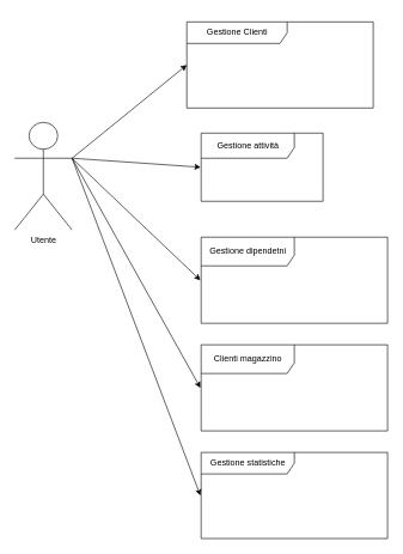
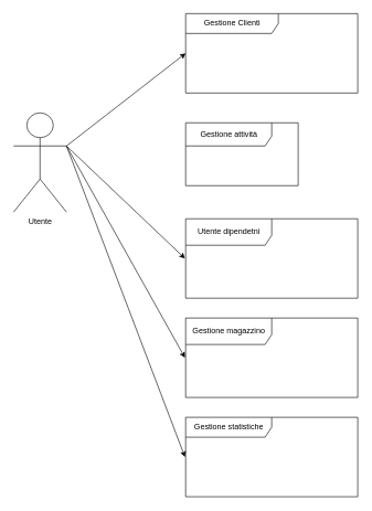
- <mxCell id="3" value="Gestione Clienti" style="shape=umlFrame;tabPosition=left;html=1;boundedLbl=1;labelInHeader=1;width=140;height=30;" parent="1" vertex="1"><mxGeometry x="260" y="30" width="260" height="120" as="geometry" /></mxCell>
+ <mxCell id="3" value="Gestione Clienti" style="shape=umlFrame;tabPosition=left;html=1;boundedLbl=1;labelInHeader=1;width=140;height=30;" parent="1" vertex="1"><mxGeometry x="280" y="20" width="260" height="120" as="geometry" /></mxCell>
- <mxCell id="7" value="" style="endArrow=classic;html=1;exitX=1;exitY=0.333;exitDx=0;exitDy=0;exitPerimeter=0;entryX=-0.004;entryY=0.5;entryDx=0;entryDy=0;entryPerimeter=0;" parent="1" source="2" target="4" edge="1"><mxGeometry width="50" height="50" relative="1" as="geometry"><mxPoint x="110" y="270" as="sourcePoint" /><mxPoint x="160" y="220" as="targetPoint" /></mxGeometry></mxCell>
- <mxCell id="5" value="Gestione dipendetni" style="shape=umlFrame;tabPosition=left;html=1;boundedLbl=1;labelInHeader=1;width=130;height=40;" parent="1" vertex="1"><mxGeometry x="280" y="330" width="260" height="120" as="geometry" /></mxCell>
+ <mxCell id="5" value="Utente dipendetni" style="shape=umlFrame;tabPosition=left;html=1;boundedLbl=1;labelInHeader=1;width=130;height=40;" parent="1" vertex="1"><mxGeometry x="280" y="330" width="260" height="120" as="geometry" /></mxCell>
- <mxCell id="8" value="Clienti magazzino" style="shape=umlFrame;tabPosition=left;html=1;boundedLbl=1;labelInHeader=1;width=130;height=40;" parent="1" vertex="1"><mxGeometry x="280" y="480" width="260" height="120" as="geometry" /></mxCell>
+ <mxCell id="8" value="Gestione magazzino" style="shape=umlFrame;tabPosition=left;html=1;boundedLbl=1;labelInHeader=1;width=130;height=40;" parent="1" vertex="1"><mxGeometry x="280" y="480" width="260" height="120" as="geometry" /></mxCell>
